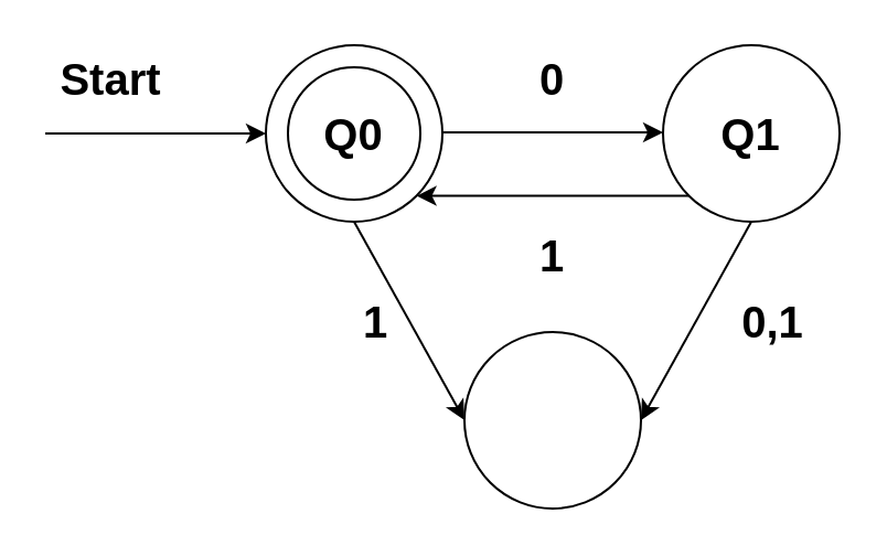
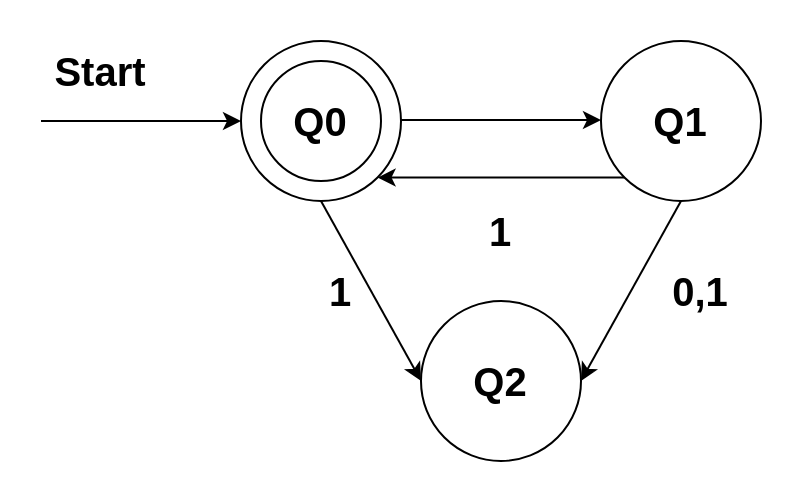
- <mxCell id="13" value="&lt;b&gt;0&lt;/b&gt;" style="text;html=1;strokeColor=none;fillColor=none;align=center;verticalAlign=middle;whiteSpace=wrap;rounded=0;fontSize=20;" vertex="1" parent="1"><mxGeometry x="220" y="20" width="60" height="30" as="geometry" /></mxCell>
+ <mxCell id="10" value="&lt;b&gt;Q2&lt;/b&gt;" style="text;html=1;strokeColor=none;fillColor=none;align=center;verticalAlign=middle;whiteSpace=wrap;rounded=0;fontSize=20;" vertex="1" parent="1"><mxGeometry x="220" y="175" width="60" height="30" as="geometry" /></mxCell>
